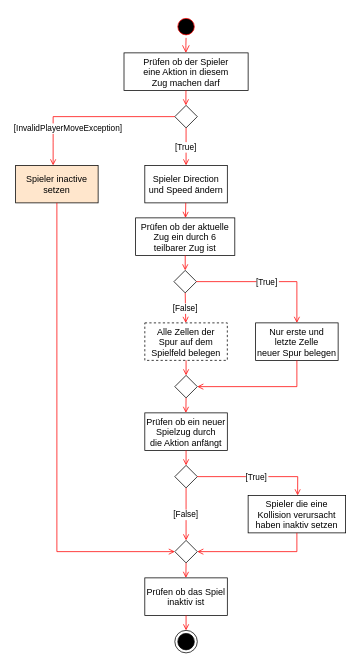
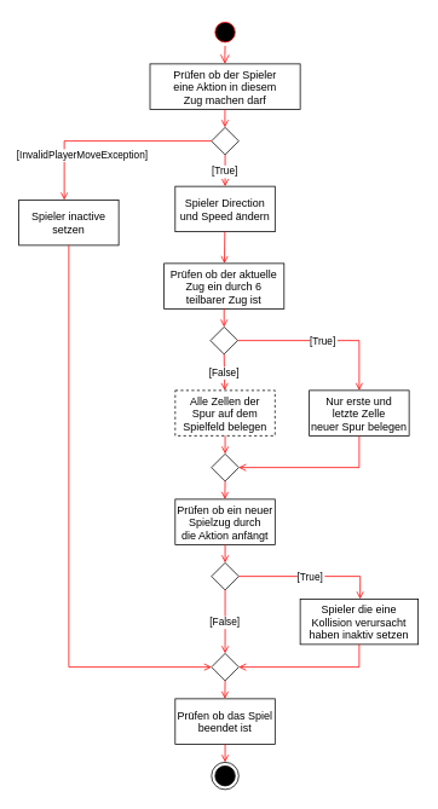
- <mxCell id="27" value="Spieler inactive&#10;setzen" style="fillColor=#ffe6cc;" vertex="1" parent="1"><mxGeometry x="20" y="220" width="110" height="50" as="geometry" /></mxCell>
+ <mxCell id="27" value="Spieler inactive&#10;setzen" style="" vertex="1" parent="1"><mxGeometry x="20" y="220" width="110" height="50" as="geometry" /></mxCell>
- <mxCell id="5" value="Spieler Direction &#10;und Speed ändern" style="" vertex="1" parent="1"><mxGeometry x="192.25" y="220" width="110" height="50" as="geometry" /></mxCell>
+ <mxCell id="5" value="Spieler Direction &#10;und Speed ändern" style="" vertex="1" parent="1"><mxGeometry x="192.25" y="205" width="110" height="50" as="geometry" /></mxCell>
- <mxCell id="33" value="Prüfen ob das Spiel&#10;inaktiv ist" style="" vertex="1" parent="1"><mxGeometry x="192.25" y="770" width="110" height="50" as="geometry" /></mxCell>
+ <mxCell id="33" value="Prüfen ob das Spiel&#10;beendet ist" style="" vertex="1" parent="1"><mxGeometry x="192.25" y="770" width="110" height="50" as="geometry" /></mxCell>
